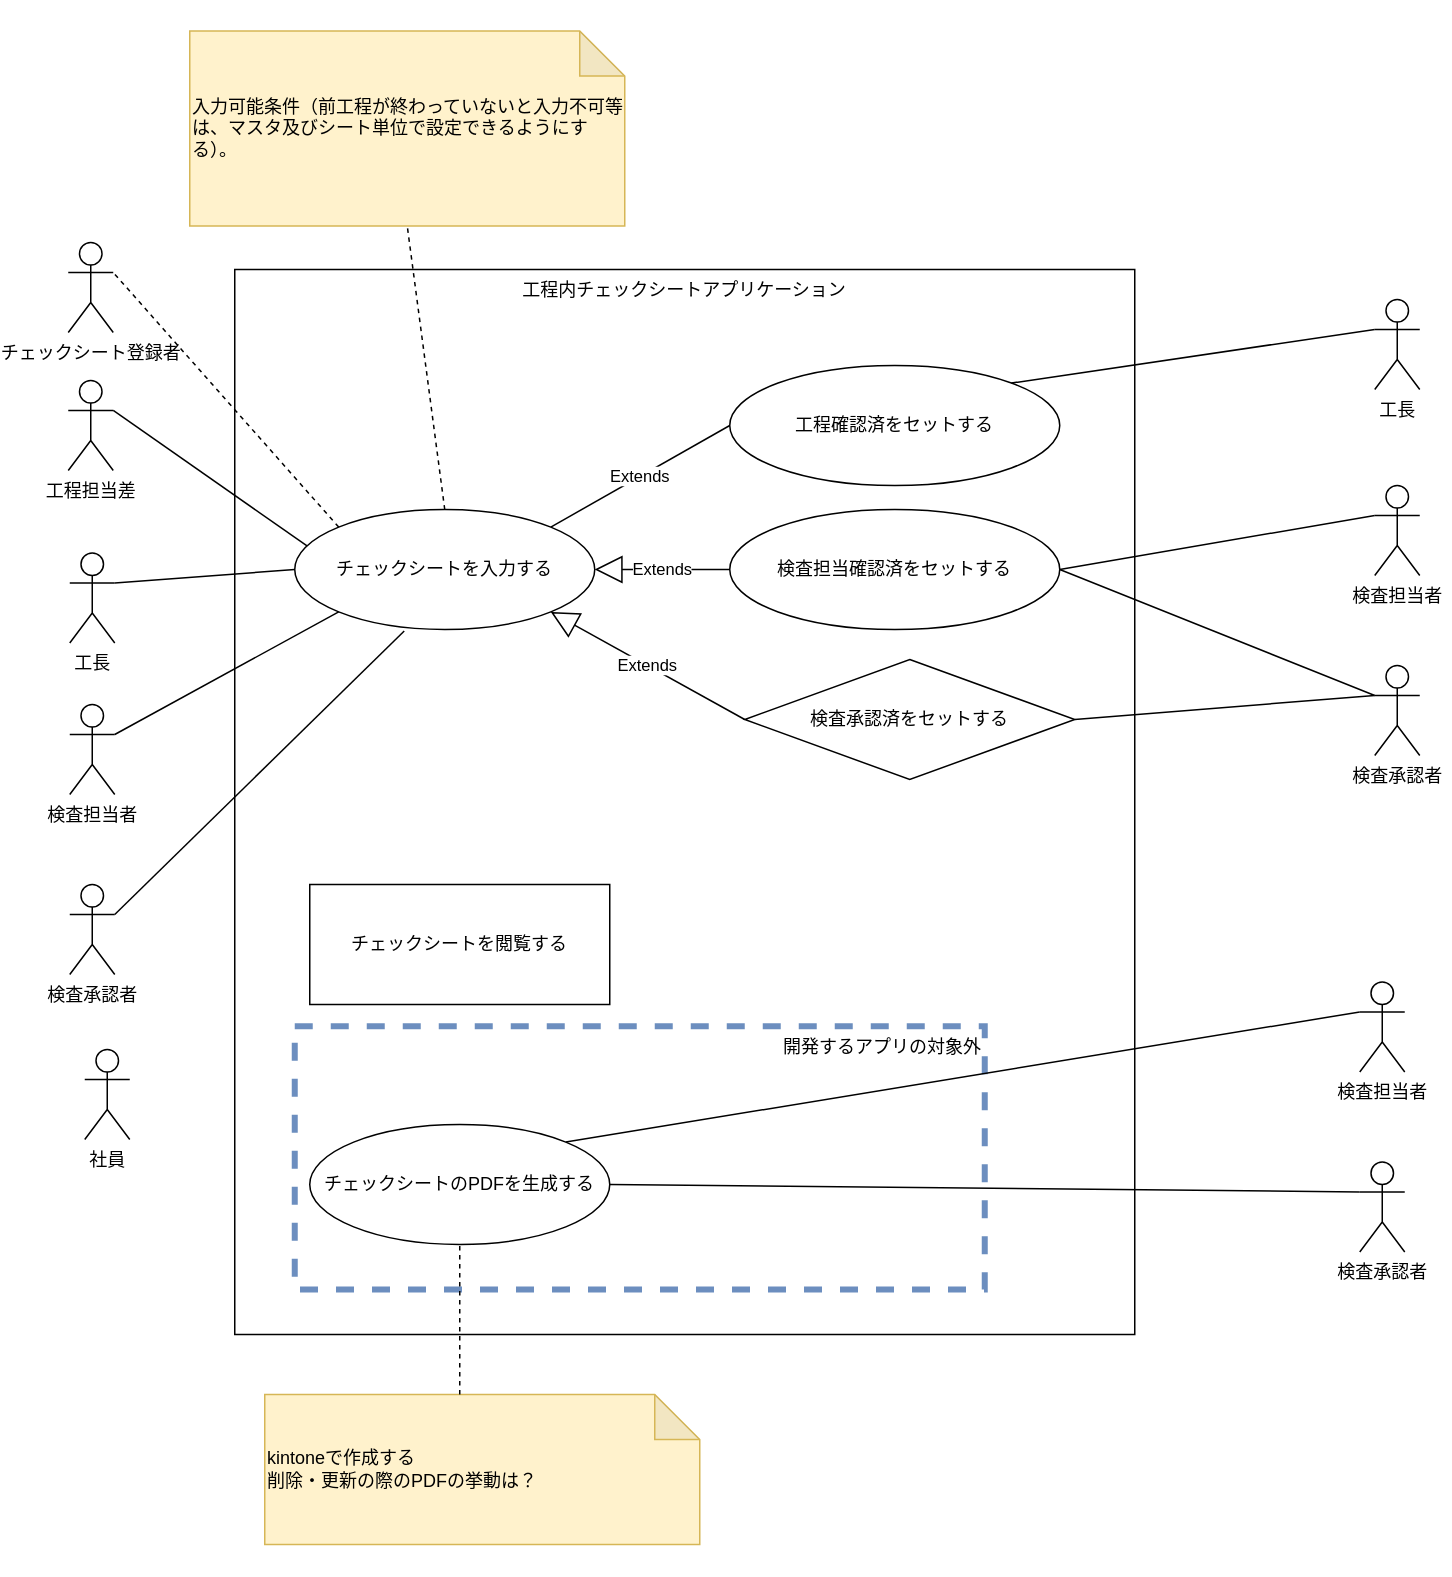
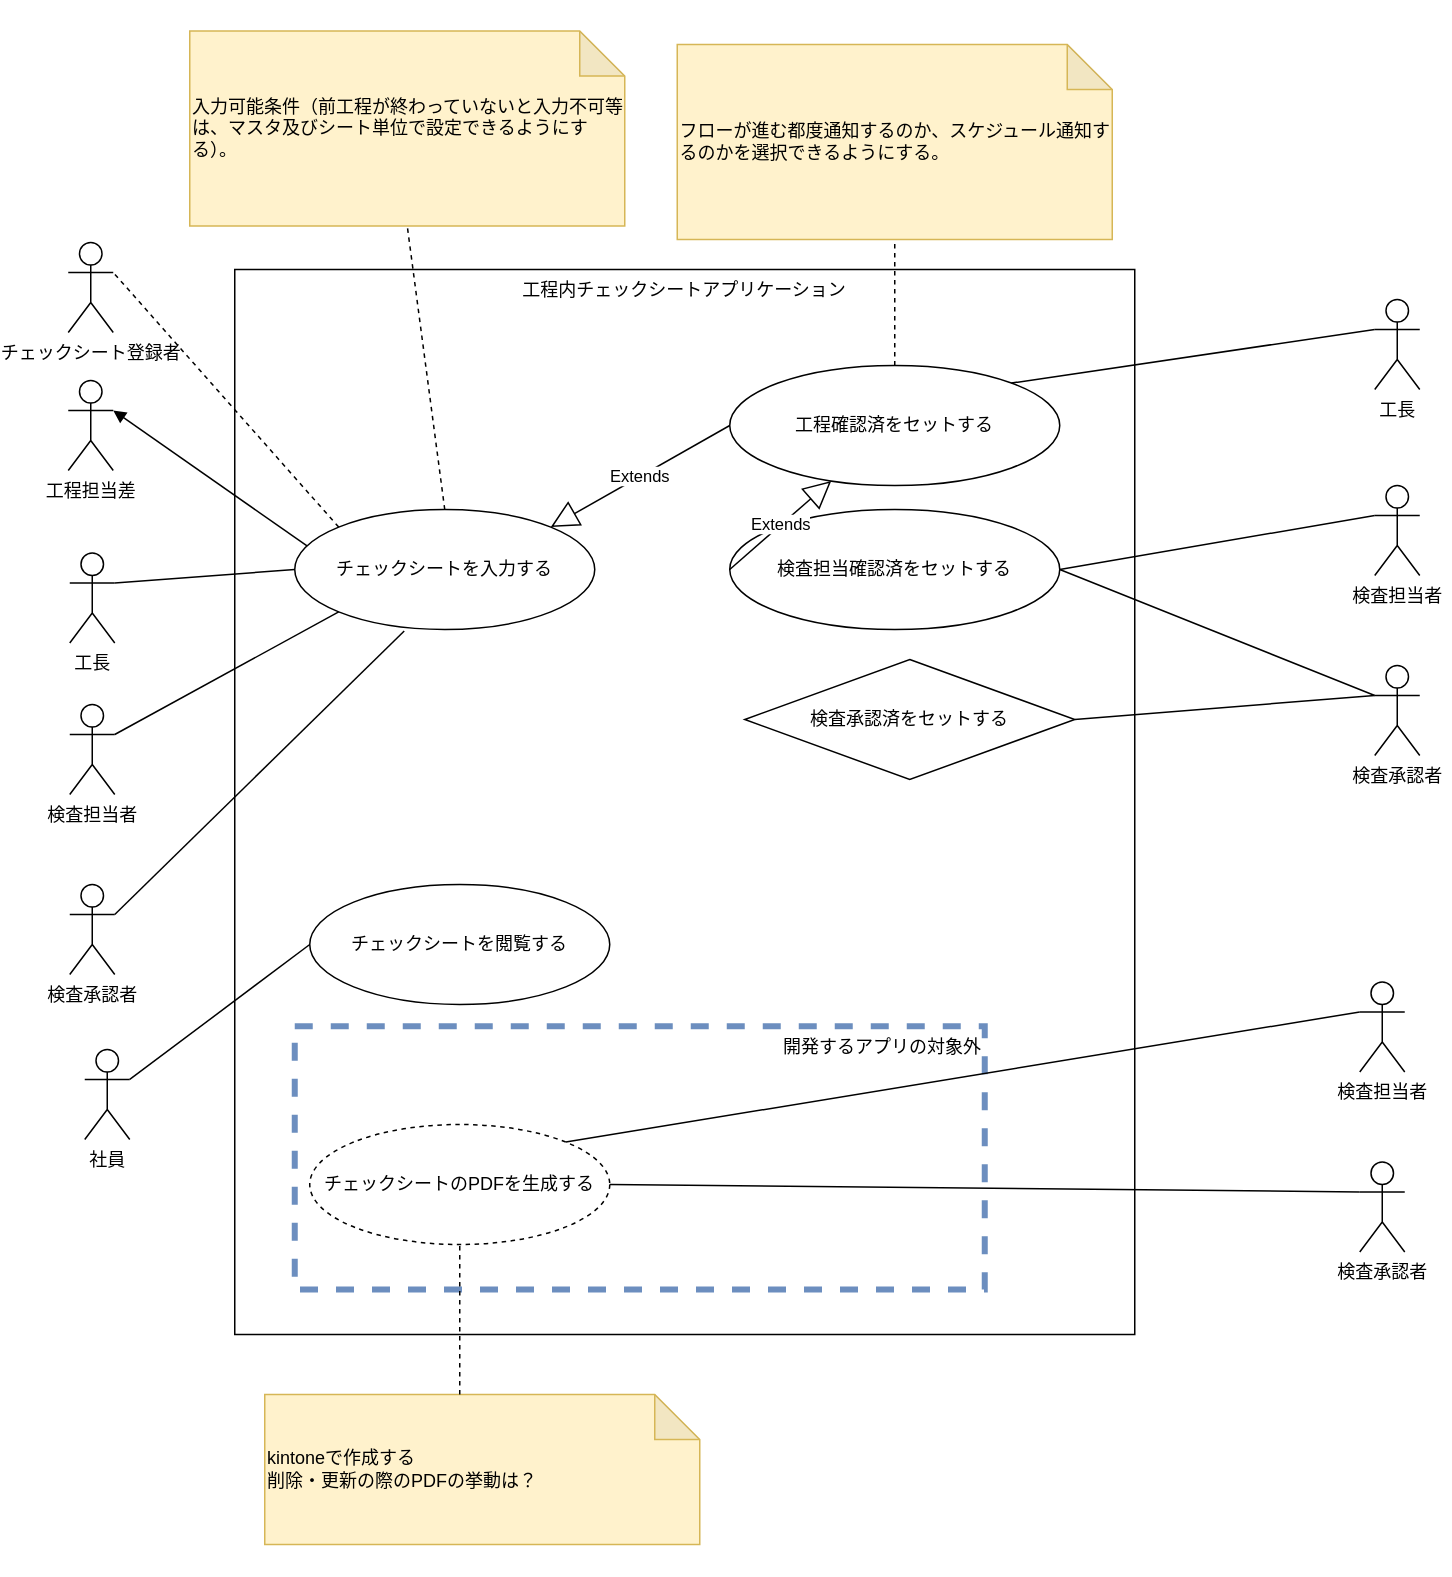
+ <mxCell id="9" value="フローが進む都度通知するのか、スケジュール通知するのかを選択できるようにする。" style="shape=note;whiteSpace=wrap;html=1;backgroundOutline=1;darkOpacity=0.05;fillColor=#fff2cc;strokeColor=#d6b656;align=left;" parent="1" vertex="1"><mxGeometry x="426" y="29" width="290" height="130" as="geometry" /></mxCell>
+ <mxCell id="10" value="" style="endArrow=none;dashed=1;html=1;entryX=0.5;entryY=1;entryDx=0;entryDy=0;entryPerimeter=0;exitX=0.5;exitY=0;exitDx=0;exitDy=0;" parent="1" source="6" target="9" edge="1"><mxGeometry width="50" height="50" relative="1" as="geometry"><mxPoint x="371" y="419" as="sourcePoint" /><mxPoint x="421" y="369" as="targetPoint" /></mxGeometry></mxCell>
- <mxCell id="28" value="" style="endArrow=none;html=1;entryX=1;entryY=0.333;entryDx=0;entryDy=0;entryPerimeter=0;exitX=0.041;exitY=0.304;exitDx=0;exitDy=0;exitPerimeter=0;" parent="1" source="5" target="27" edge="1"><mxGeometry width="50" height="50" relative="1" as="geometry"><mxPoint x="210.289" y="360.716" as="sourcePoint" /><mxPoint x="60" y="191" as="targetPoint" /></mxGeometry></mxCell>
+ <mxCell id="28" value="" style="endArrow=block;html=1;entryX=1;entryY=0.333;entryDx=0;entryDy=0;entryPerimeter=0;exitX=0.041;exitY=0.304;exitDx=0;exitDy=0;exitPerimeter=0;" parent="1" source="5" target="27" edge="1"><mxGeometry width="50" height="50" relative="1" as="geometry"><mxPoint x="210.289" y="360.716" as="sourcePoint" /><mxPoint x="60" y="191" as="targetPoint" /></mxGeometry></mxCell>
- <mxCell id="8" value="Extends" style="endArrow=none;endSize=16;endFill=0;html=1;exitX=0;exitY=0.5;exitDx=0;exitDy=0;entryX=1;entryY=0;entryDx=0;entryDy=0;" parent="1" source="6" target="5" edge="1"><mxGeometry width="160" relative="1" as="geometry"><mxPoint x="311" y="419" as="sourcePoint" /><mxPoint x="471" y="419" as="targetPoint" /></mxGeometry></mxCell>
+ <mxCell id="8" value="Extends" style="endArrow=block;endSize=16;endFill=0;html=1;exitX=0;exitY=0.5;exitDx=0;exitDy=0;entryX=1;entryY=0;entryDx=0;entryDy=0;" parent="1" source="6" target="5" edge="1"><mxGeometry width="160" relative="1" as="geometry"><mxPoint x="311" y="419" as="sourcePoint" /><mxPoint x="471" y="419" as="targetPoint" /></mxGeometry></mxCell>
- <mxCell id="17" value="Extends" style="endArrow=block;endSize=16;endFill=0;html=1;exitX=0;exitY=0.5;exitDx=0;exitDy=0;entryX=1;entryY=0.5;entryDx=0;entryDy=0;" parent="1" source="16" target="5" edge="1"><mxGeometry width="160" relative="1" as="geometry"><mxPoint x="471" y="459" as="sourcePoint" /><mxPoint x="341" y="409" as="targetPoint" /></mxGeometry></mxCell>
+ <mxCell id="17" value="Extends" style="endArrow=block;endSize=16;endFill=0;html=1;exitX=0;exitY=0.5;exitDx=0;exitDy=0;" parent="1" source="16" target="6" edge="1"><mxGeometry width="160" relative="1" as="geometry"><mxPoint x="471" y="459" as="sourcePoint" /><mxPoint x="341" y="409" as="targetPoint" /></mxGeometry></mxCell>
- <mxCell id="19" value="Extends" style="endArrow=block;endSize=16;endFill=0;html=1;exitX=0;exitY=0.5;exitDx=0;exitDy=0;entryX=1;entryY=1;entryDx=0;entryDy=0;" parent="1" source="18" target="5" edge="1"><mxGeometry width="160" relative="1" as="geometry"><mxPoint x="471" y="429" as="sourcePoint" /><mxPoint x="351.711" y="417.284" as="targetPoint" /></mxGeometry></mxCell>
- <mxCell id="15" value="チェックシートを閲覧する" style="whiteSpace=wrap;html=1;fillColor=none;rounded=0;" parent="1" vertex="1"><mxGeometry x="181" y="589" width="200" height="80" as="geometry" /></mxCell>
+ <mxCell id="15" value="チェックシートを閲覧する" style="ellipse;whiteSpace=wrap;html=1;fillColor=none;" parent="1" vertex="1"><mxGeometry x="181" y="589" width="200" height="80" as="geometry" /></mxCell>
+ <mxCell id="24" value="" style="endArrow=none;html=1;entryX=1;entryY=0.333;entryDx=0;entryDy=0;entryPerimeter=0;exitX=0;exitY=0.5;exitDx=0;exitDy=0;" parent="1" source="15" target="23" edge="1"><mxGeometry width="50" height="50" relative="1" as="geometry"><mxPoint x="81" y="449" as="sourcePoint" /><mxPoint x="61" y="499" as="targetPoint" /></mxGeometry></mxCell>
- <mxCell id="20" value="チェックシートのPDFを生成する" style="ellipse;whiteSpace=wrap;html=1;fillColor=none;" parent="1" vertex="1"><mxGeometry x="181" y="749" width="200" height="80" as="geometry" /></mxCell>
+ <mxCell id="20" value="チェックシートのPDFを生成する" style="ellipse;whiteSpace=wrap;html=1;fillColor=none;dashed=1;" parent="1" vertex="1"><mxGeometry x="181" y="749" width="200" height="80" as="geometry" /></mxCell>
